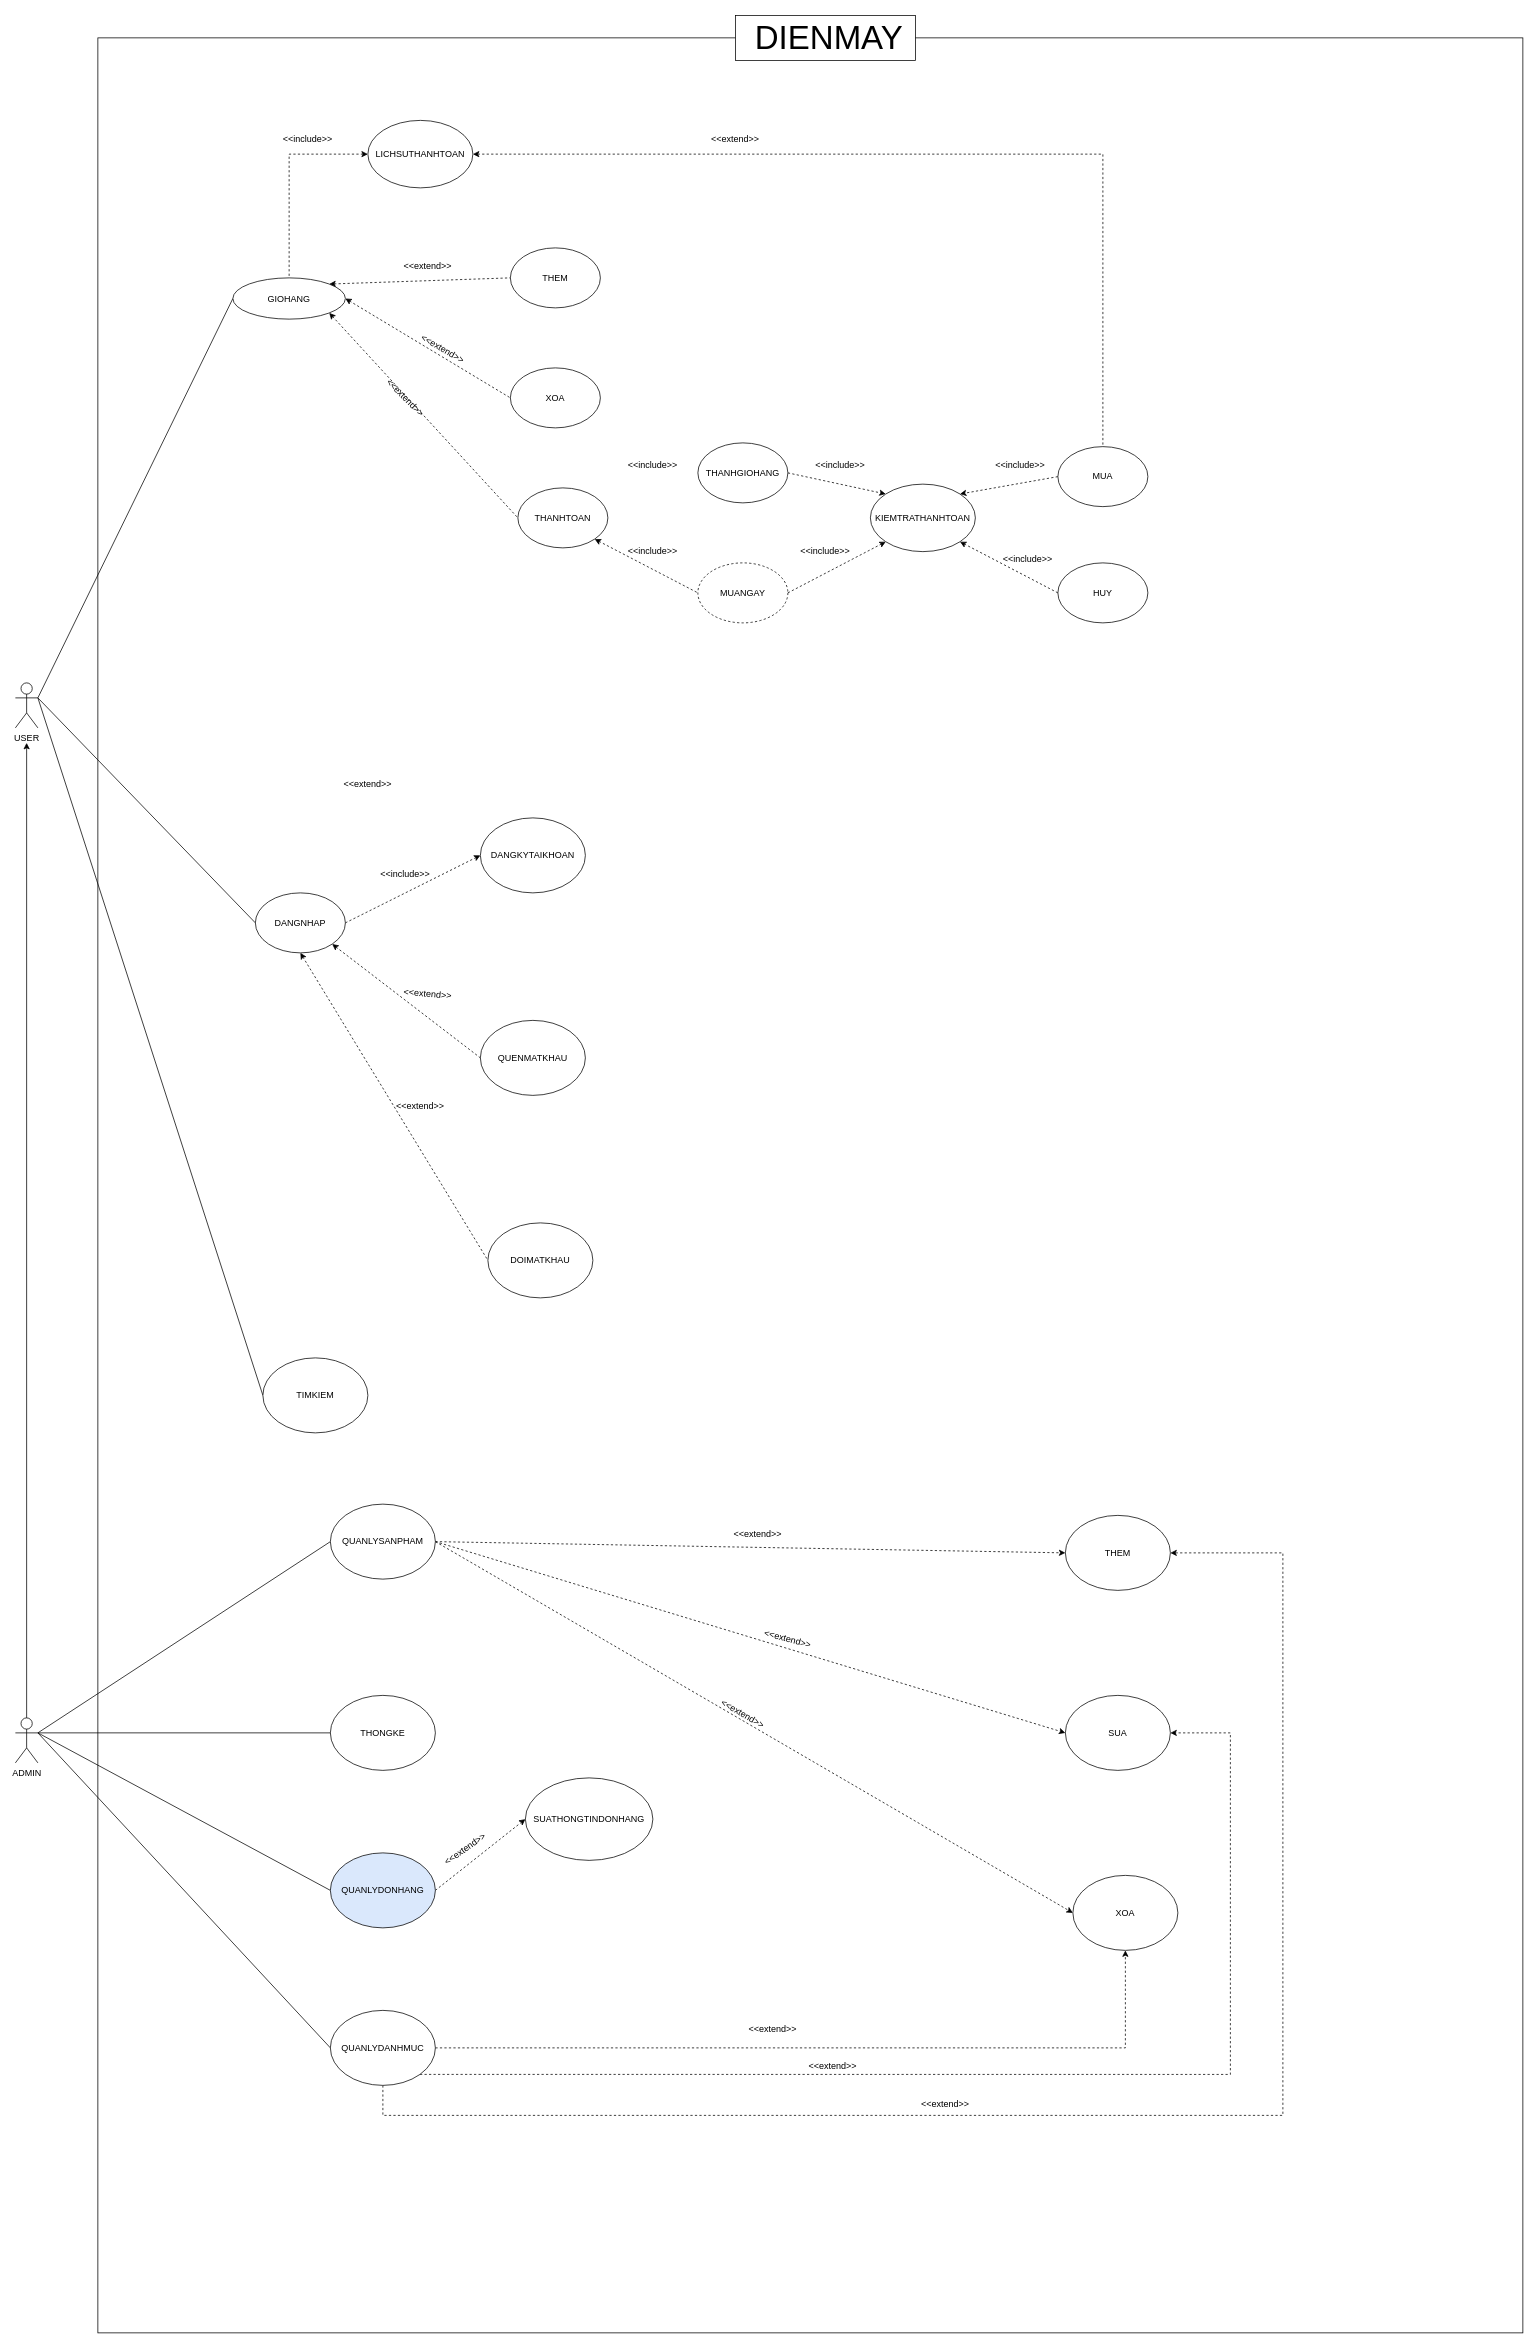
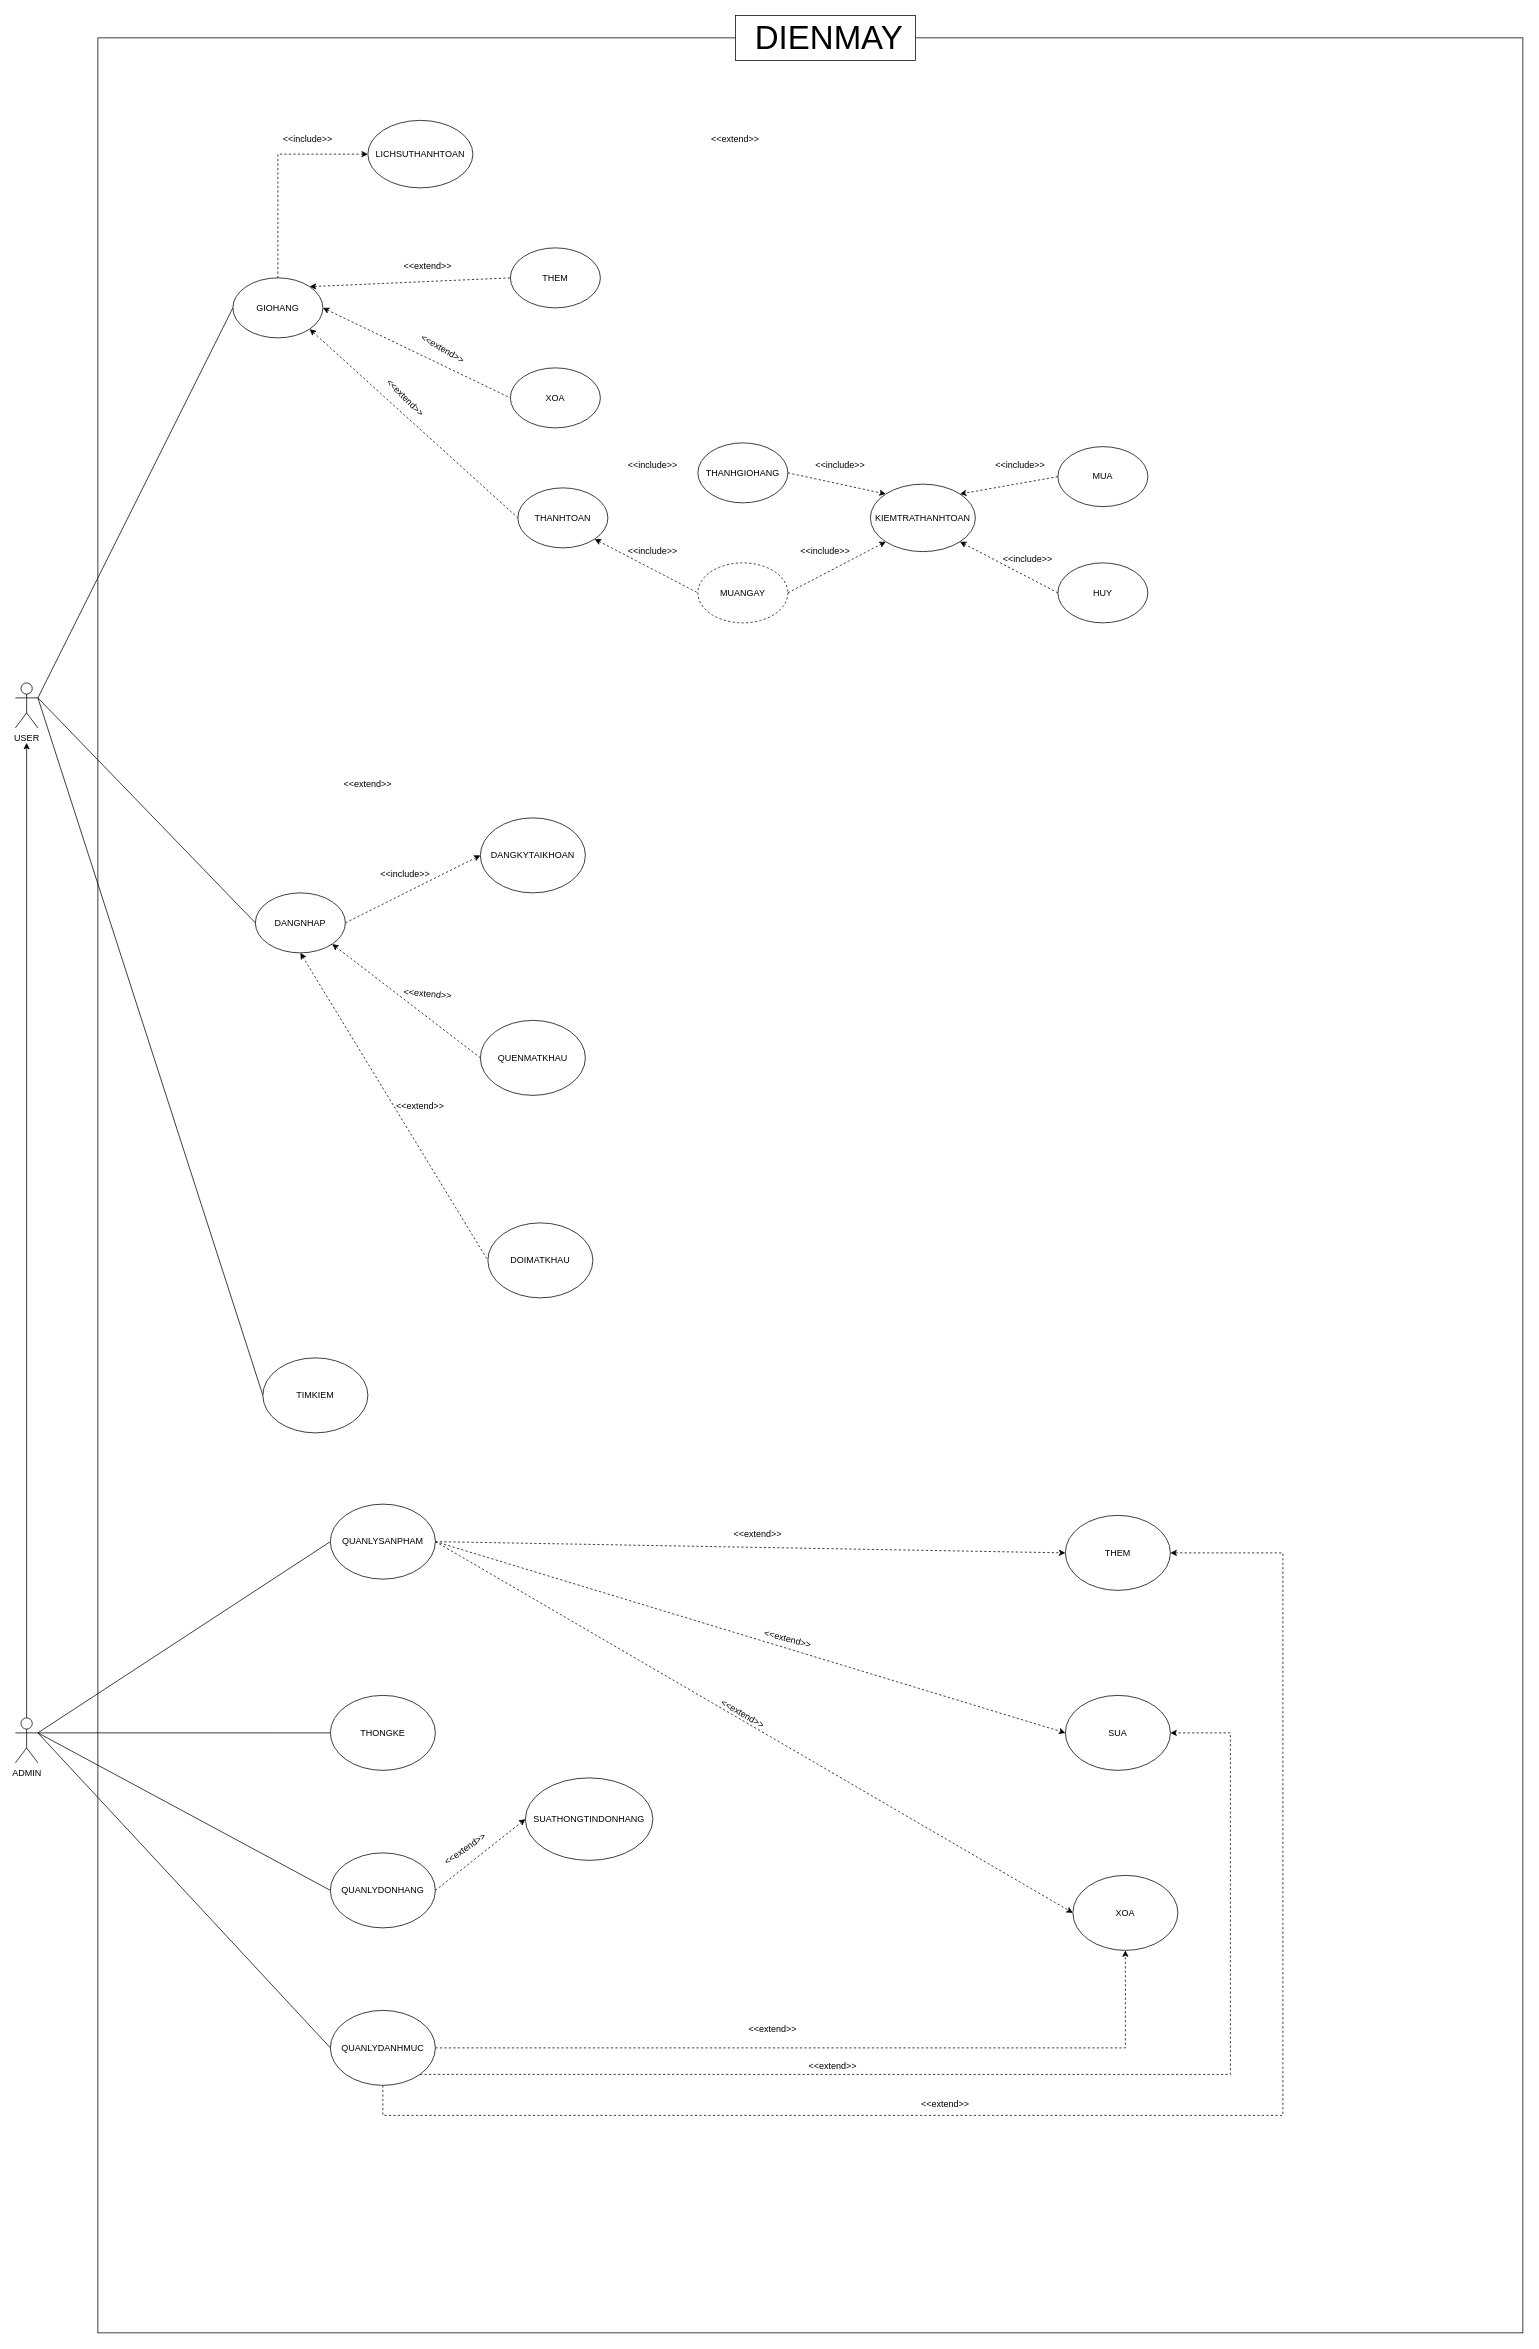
- <mxCell id="18" style="edgeStyle=orthogonalEdgeStyle;rounded=0;orthogonalLoop=1;jettySize=auto;html=1;exitX=1;exitY=0.5;exitDx=0;exitDy=0;entryX=0.5;entryY=0;entryDx=0;entryDy=0;dashed=1;startArrow=classic;startFill=1;endArrow=none;endFill=0;" edge="1" parent="1" source="20" target="31"><mxGeometry relative="1" as="geometry" /></mxCell>
- <mxCell id="17" value="GIOHANG" style="ellipse;whiteSpace=wrap;html=1;" vertex="1" parent="1"><mxGeometry x="310" y="370" width="150" height="55" as="geometry" /></mxCell>
+ <mxCell id="17" value="GIOHANG" style="ellipse;whiteSpace=wrap;html=1;" vertex="1" parent="1"><mxGeometry x="310" y="370" width="120" height="80" as="geometry" /></mxCell>
- <mxCell id="48" value="QUANLYDONHANG" style="ellipse;whiteSpace=wrap;html=1;fillColor=#dae8fc;" vertex="1" parent="1"><mxGeometry x="440" y="2470" width="140" height="100" as="geometry" /></mxCell>
+ <mxCell id="48" value="QUANLYDONHANG" style="ellipse;whiteSpace=wrap;html=1;" vertex="1" parent="1"><mxGeometry x="440" y="2470" width="140" height="100" as="geometry" /></mxCell>
